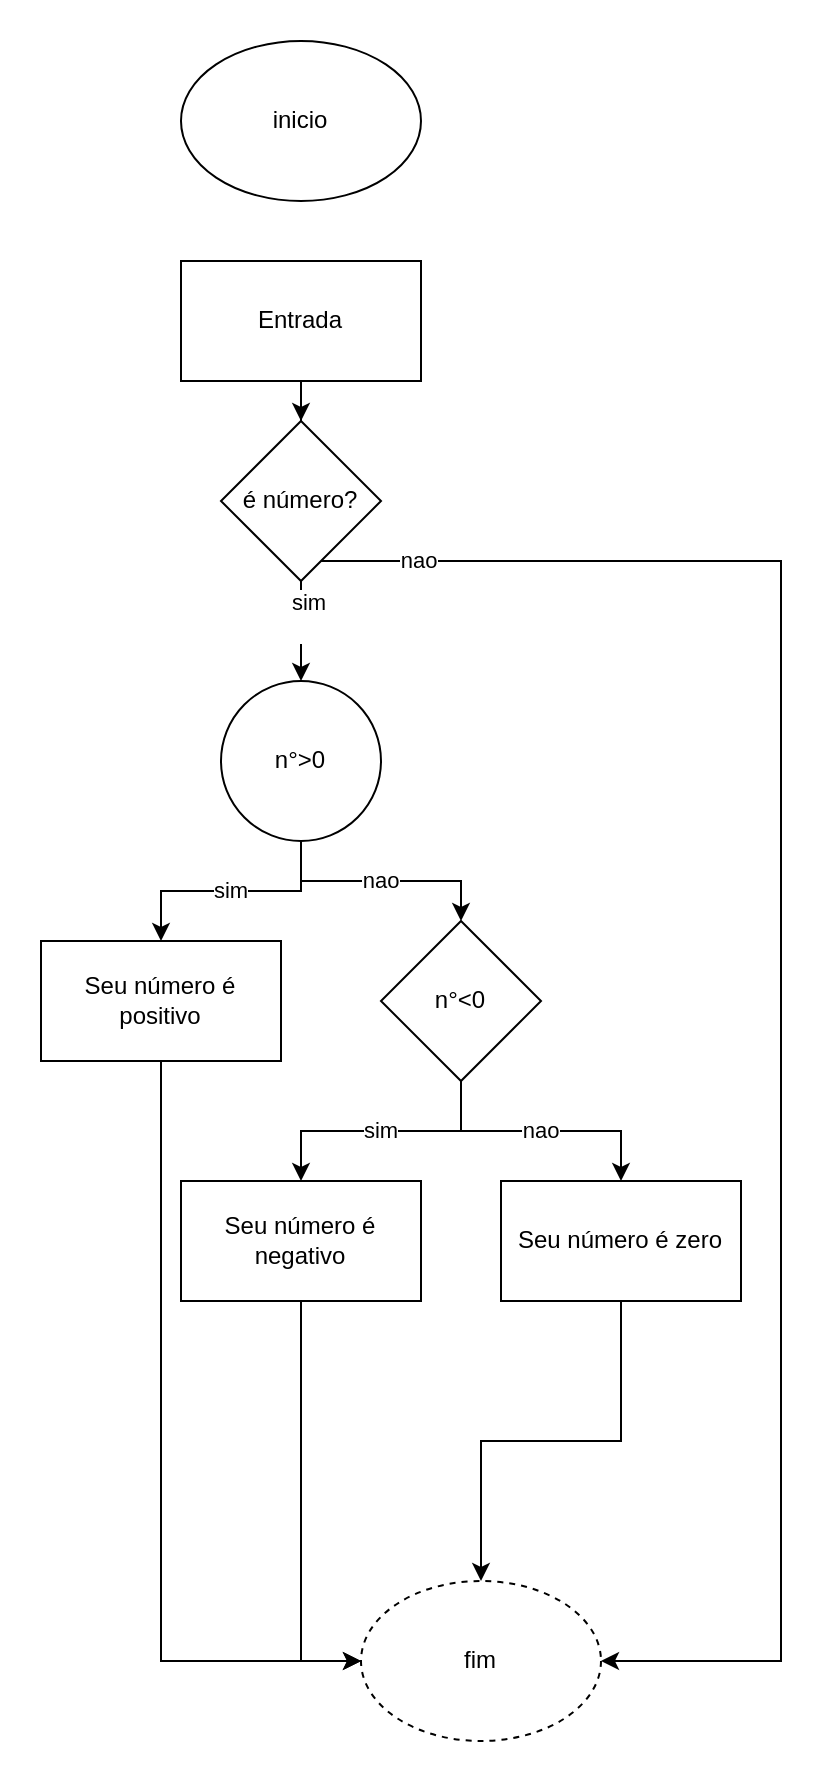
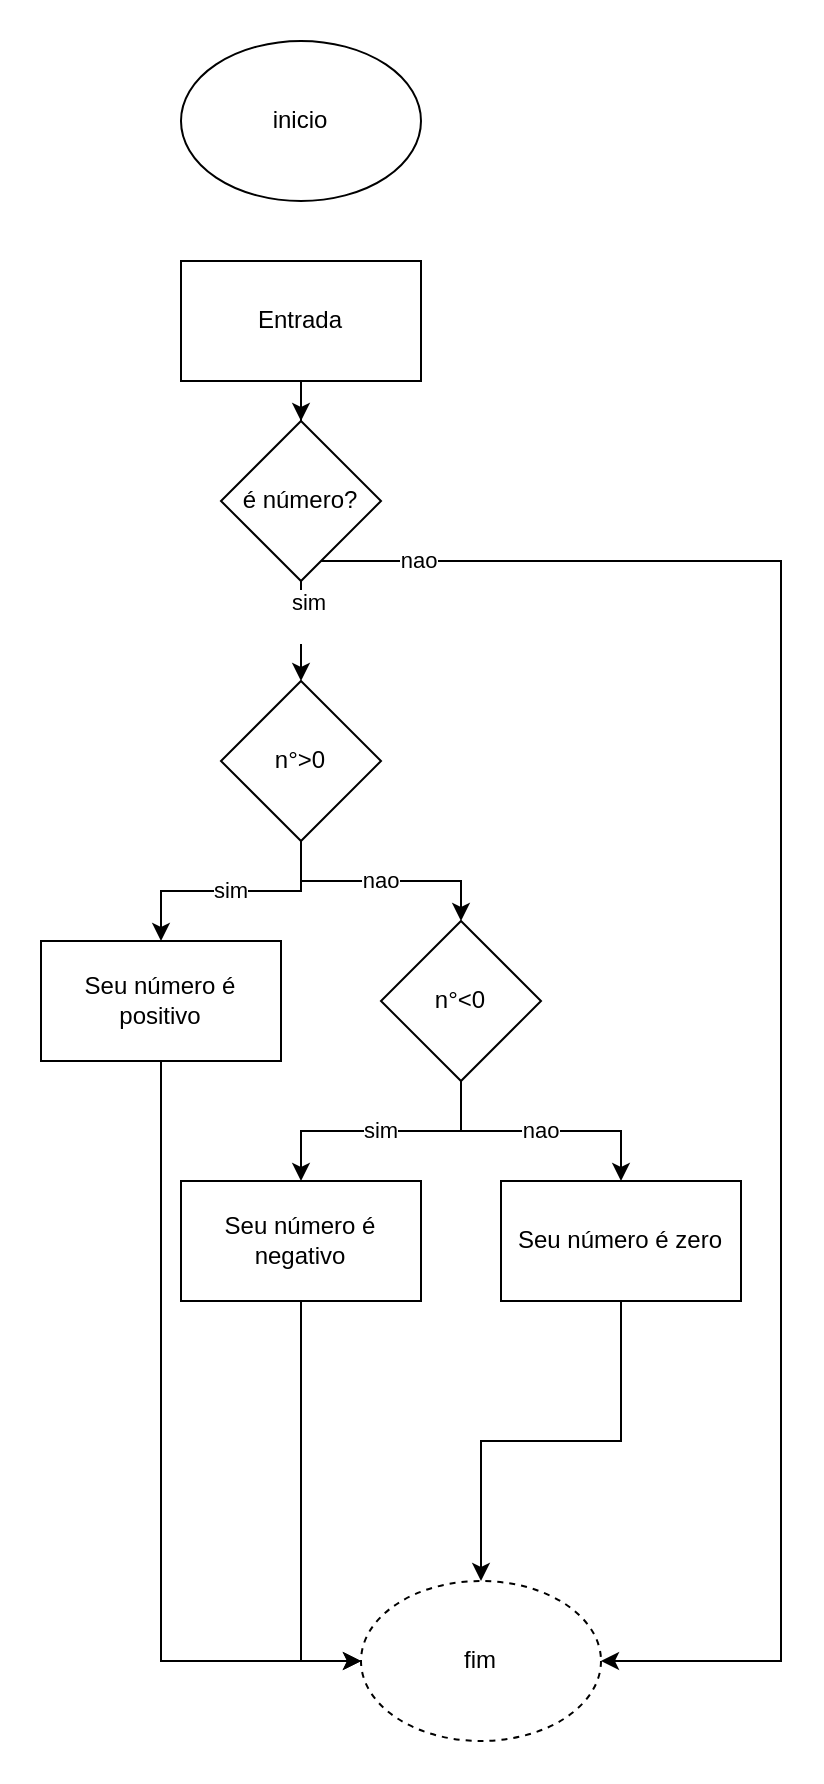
- <mxCell id="6" value="n°&amp;gt;0" style="ellipse;whiteSpace=wrap;html=1;" vertex="1" parent="1"><mxGeometry x="110" y="340" width="80" height="80" as="geometry" /></mxCell>
+ <mxCell id="6" value="n°&amp;gt;0" style="rhombus;whiteSpace=wrap;html=1;" vertex="1" parent="1"><mxGeometry x="110" y="340" width="80" height="80" as="geometry" /></mxCell>
